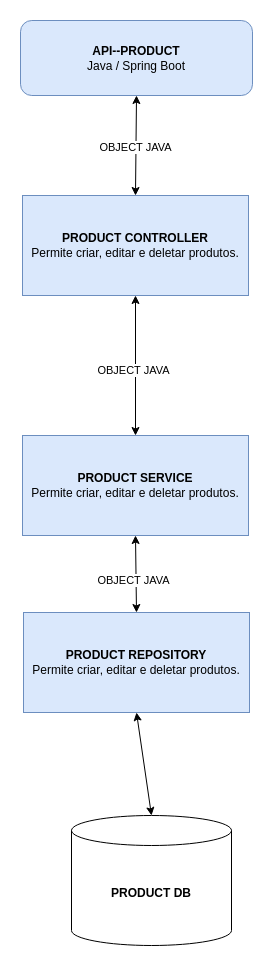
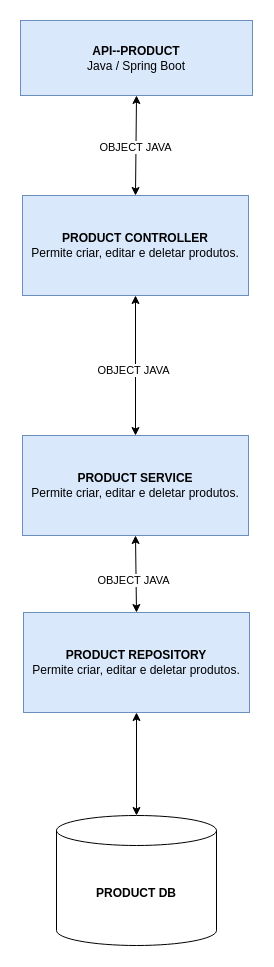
- <mxCell id="3" value="&lt;b&gt;API--PRODUCT&lt;/b&gt;&lt;div&gt;Java / Spring Boot&lt;b&gt;&lt;br&gt;&lt;/b&gt;&lt;/div&gt;" style="whiteSpace=wrap;html=1;fillColor=#dae8fc;strokeColor=#6c8ebf;rounded=1;" vertex="1" parent="1"><mxGeometry x="20" y="20" width="232" height="75" as="geometry" /></mxCell>
+ <mxCell id="3" value="&lt;b&gt;API--PRODUCT&lt;/b&gt;&lt;div&gt;Java / Spring Boot&lt;b&gt;&lt;br&gt;&lt;/b&gt;&lt;/div&gt;" style="rounded=0;whiteSpace=wrap;html=1;fillColor=#dae8fc;strokeColor=#6c8ebf;" vertex="1" parent="1"><mxGeometry x="20" y="20" width="232" height="75" as="geometry" /></mxCell>
- <mxCell id="10" value="&lt;b&gt;PRODUCT DB&lt;/b&gt;" style="shape=cylinder3;whiteSpace=wrap;html=1;boundedLbl=1;backgroundOutline=1;size=15;" vertex="1" parent="1"><mxGeometry x="71" y="815" width="160" height="130" as="geometry" /></mxCell>
+ <mxCell id="10" value="&lt;b&gt;PRODUCT DB&lt;/b&gt;" style="shape=cylinder3;whiteSpace=wrap;html=1;boundedLbl=1;backgroundOutline=1;size=15;" vertex="1" parent="1"><mxGeometry x="56" y="815" width="160" height="130" as="geometry" /></mxCell>
